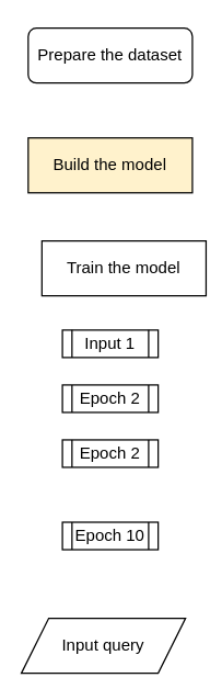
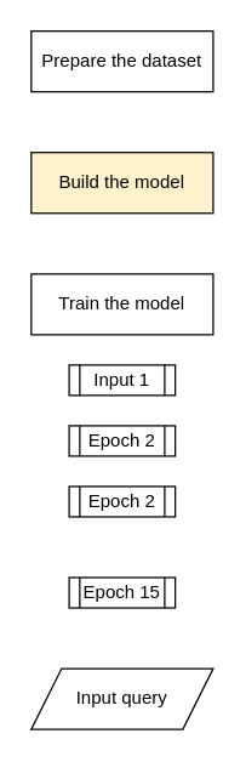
- <mxCell id="8" value="Prepare the dataset" style="whiteSpace=wrap;html=1;rounded=1;" parent="1" vertex="1"><mxGeometry x="20" y="20" width="120" height="40" as="geometry" /></mxCell>
+ <mxCell id="8" value="Prepare the dataset" style="rounded=0;whiteSpace=wrap;html=1;" parent="1" vertex="1"><mxGeometry x="20" y="20" width="120" height="40" as="geometry" /></mxCell>
- <mxCell id="3" value="Train the model" style="shape=parallelogram;perimeter=parallelogramPerimeter;whiteSpace=wrap;html=1;fixedSize=1;size=0;" parent="1" vertex="1"><mxGeometry x="30" y="175" width="120" height="40" as="geometry" /></mxCell>
+ <mxCell id="3" value="Train the model" style="shape=parallelogram;perimeter=parallelogramPerimeter;whiteSpace=wrap;html=1;fixedSize=1;size=0;" parent="1" vertex="1"><mxGeometry x="20" y="180" width="120" height="40" as="geometry" /></mxCell>
- <mxCell id="7" value="Epoch 10" style="shape=process;whiteSpace=wrap;html=1;backgroundOutline=1;" parent="1" vertex="1"><mxGeometry x="45" y="380" width="70" height="20" as="geometry" /></mxCell>
+ <mxCell id="7" value="Epoch 15" style="shape=process;whiteSpace=wrap;html=1;backgroundOutline=1;" parent="1" vertex="1"><mxGeometry x="45" y="380" width="70" height="20" as="geometry" /></mxCell>
- <mxCell id="9" value="Input query" style="shape=parallelogram;perimeter=parallelogramPerimeter;whiteSpace=wrap;html=1;fixedSize=1;" parent="1" vertex="1"><mxGeometry x="15" y="450" width="120" height="40" as="geometry" /></mxCell>
+ <mxCell id="9" value="Input query" style="shape=parallelogram;perimeter=parallelogramPerimeter;whiteSpace=wrap;html=1;fixedSize=1;" parent="1" vertex="1"><mxGeometry x="20" y="440" width="120" height="40" as="geometry" /></mxCell>
